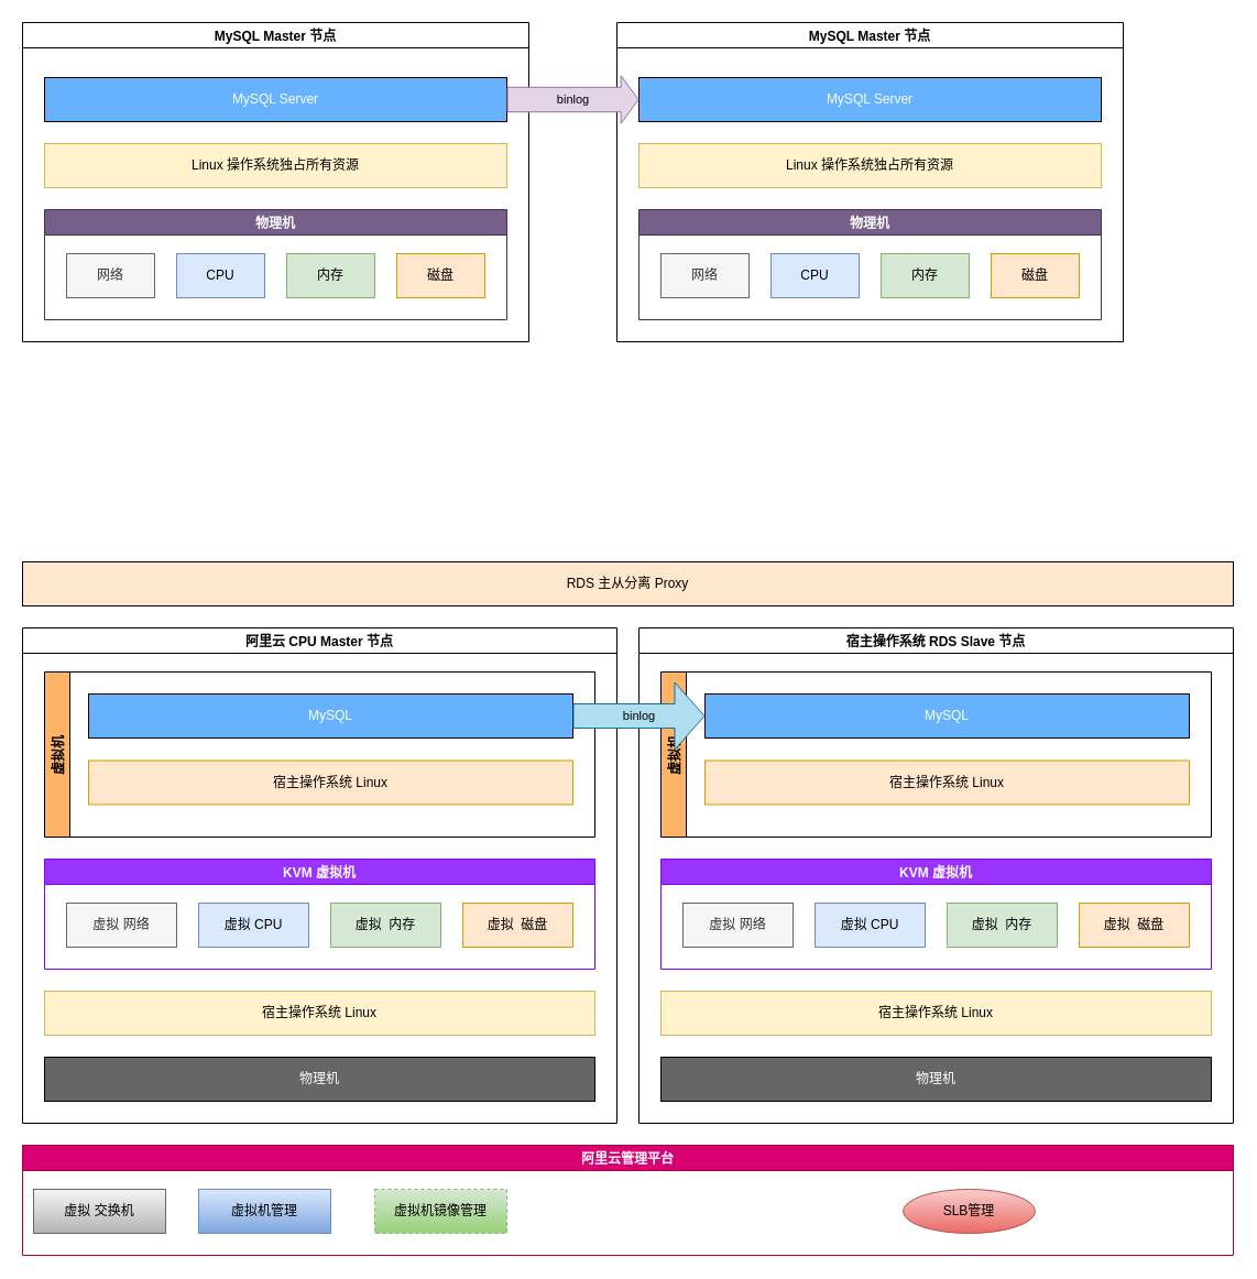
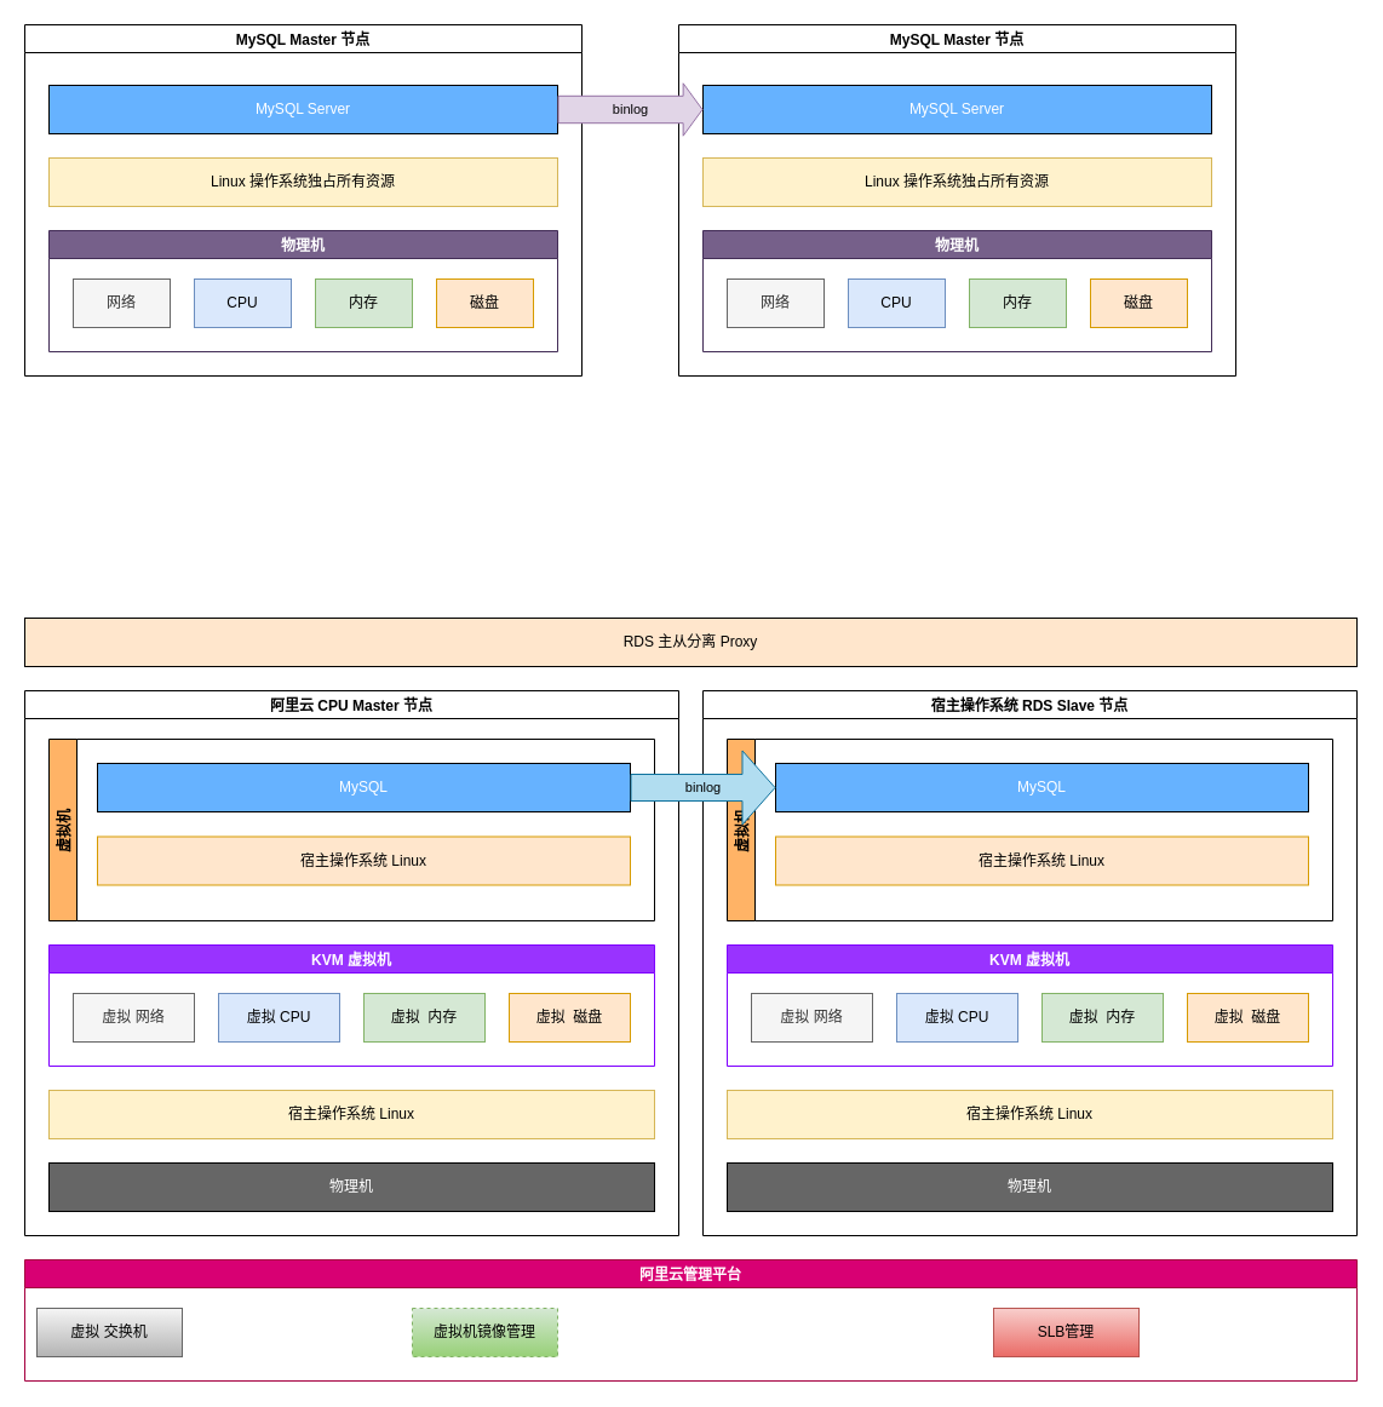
- <mxCell id="15" value="虚拟机管理" style="rounded=0;whiteSpace=wrap;html=1;fillColor=#dae8fc;gradientColor=#7ea6e0;strokeColor=#6c8ebf;" parent="13" vertex="1"><mxGeometry x="160" y="40" width="120" height="40" as="geometry" /></mxCell>
- <mxCell id="17" value="SLB管理" style="ellipse;whiteSpace=wrap;html=1;fillColor=#f8cecc;gradientColor=#ea6b66;strokeColor=#b85450;" parent="13" vertex="1"><mxGeometry x="800" y="40" width="120" height="40" as="geometry" /></mxCell>
+ <mxCell id="17" value="SLB管理" style="rounded=0;whiteSpace=wrap;html=1;fillColor=#f8cecc;gradientColor=#ea6b66;strokeColor=#b85450;" parent="13" vertex="1"><mxGeometry x="800" y="40" width="120" height="40" as="geometry" /></mxCell>
